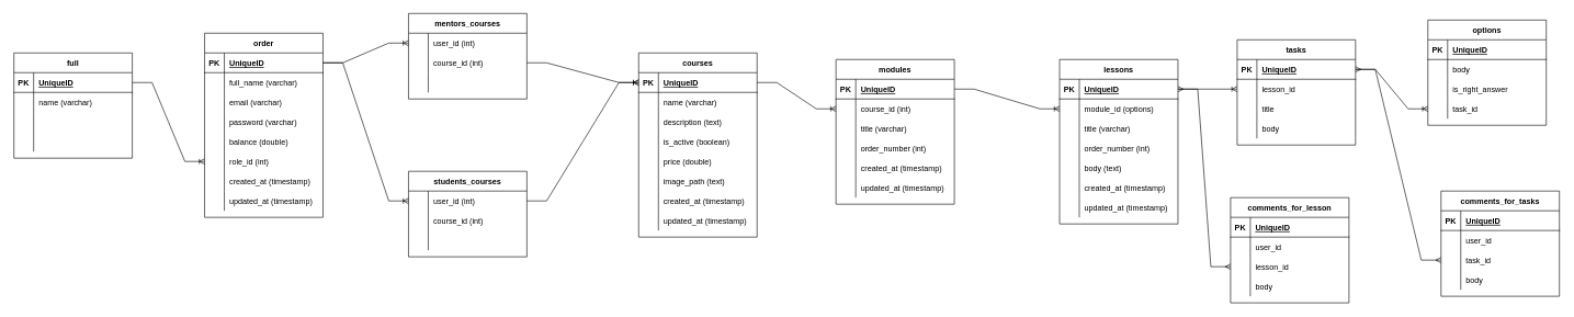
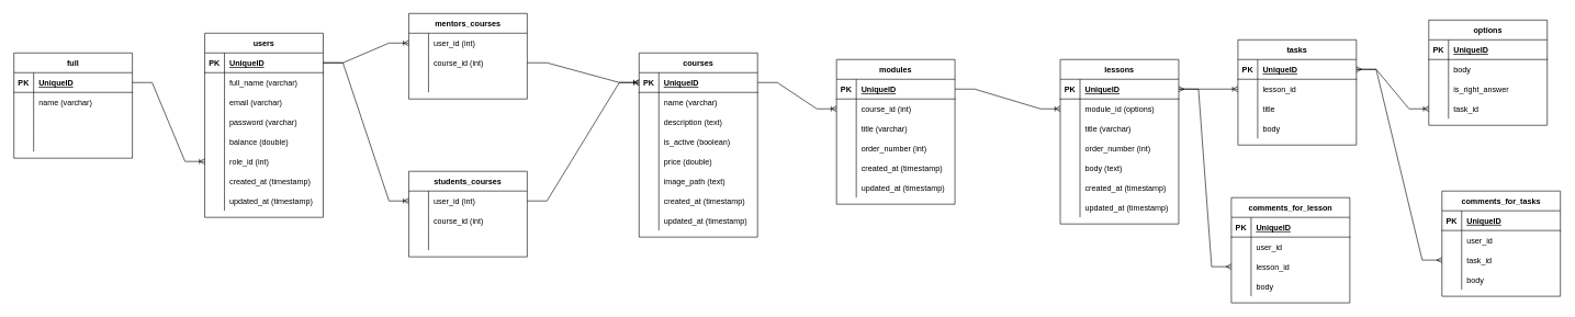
- <mxCell id="27" value="order" style="shape=table;startSize=30;container=1;collapsible=1;childLayout=tableLayout;fixedRows=1;rowLines=0;fontStyle=1;align=center;resizeLast=1;" parent="1" vertex="1"><mxGeometry x="310" y="50" width="180" height="280" as="geometry" /></mxCell>
+ <mxCell id="27" value="users" style="shape=table;startSize=30;container=1;collapsible=1;childLayout=tableLayout;fixedRows=1;rowLines=0;fontStyle=1;align=center;resizeLast=1;" parent="1" vertex="1"><mxGeometry x="310" y="50" width="180" height="280" as="geometry" /></mxCell>
